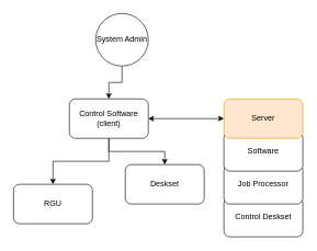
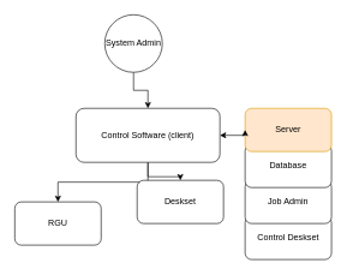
- <mxCell id="9" value="Control Software (client)" style="rounded=1;whiteSpace=wrap;html=1;" vertex="1" parent="1"><mxGeometry x="105" y="150" width="120" height="60" as="geometry" /></mxCell>
+ <mxCell id="9" value="Control Software (client)" style="rounded=1;whiteSpace=wrap;html=1;" vertex="1" parent="1"><mxGeometry x="105" y="150" width="200" height="75" as="geometry" /></mxCell>
- <mxCell id="4" value="Software" style="rounded=1;whiteSpace=wrap;html=1;" vertex="1" parent="1"><mxGeometry x="340" y="200" width="120" height="60" as="geometry" /></mxCell>
+ <mxCell id="4" value="Database" style="rounded=1;whiteSpace=wrap;html=1;" vertex="1" parent="1"><mxGeometry x="340" y="200" width="120" height="60" as="geometry" /></mxCell>
- <mxCell id="3" value="Job Processor" style="rounded=1;whiteSpace=wrap;html=1;" vertex="1" parent="1"><mxGeometry x="340" y="250" width="120" height="60" as="geometry" /></mxCell>
+ <mxCell id="3" value="Job Admin" style="rounded=1;whiteSpace=wrap;html=1;" vertex="1" parent="1"><mxGeometry x="340" y="250" width="120" height="60" as="geometry" /></mxCell>
